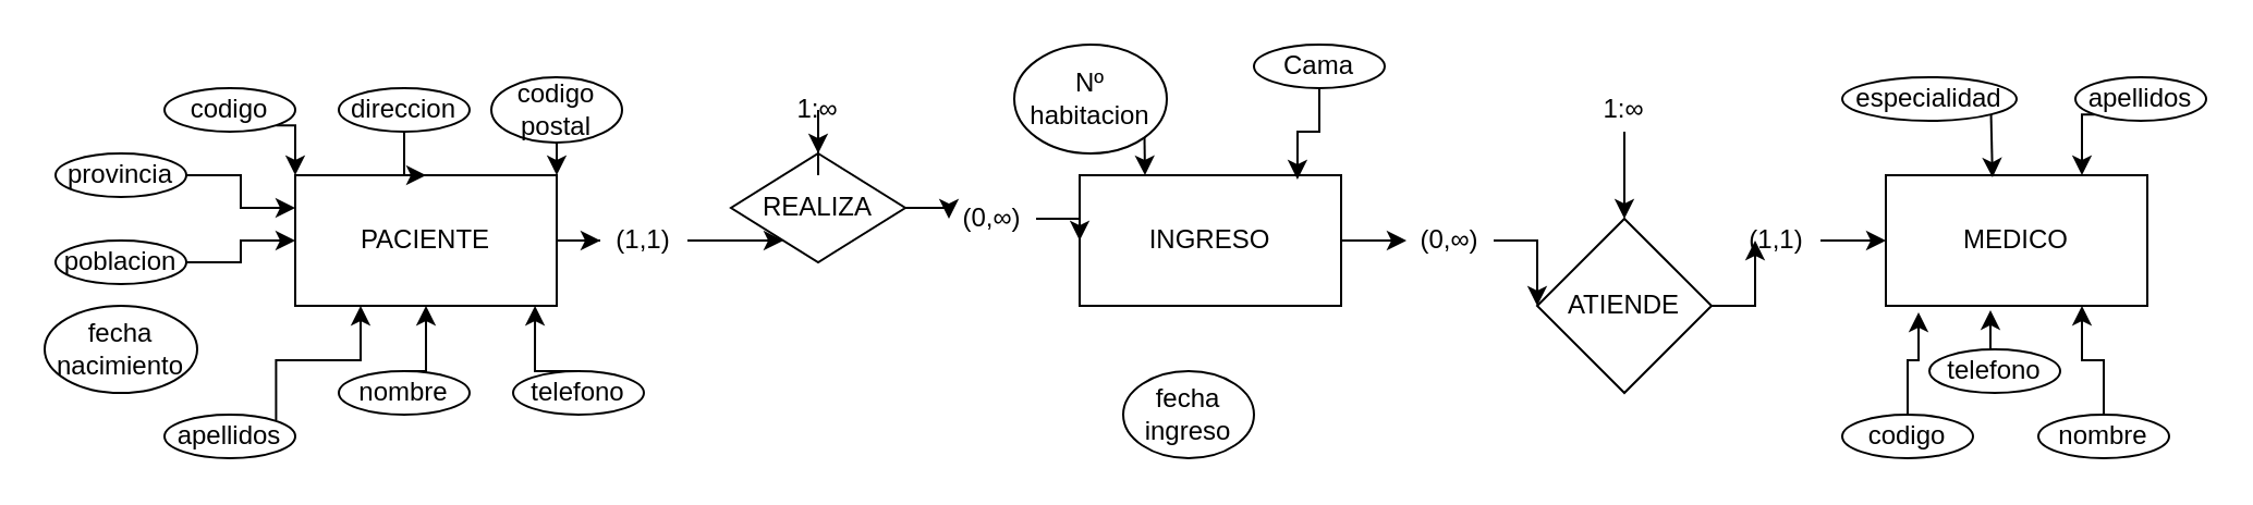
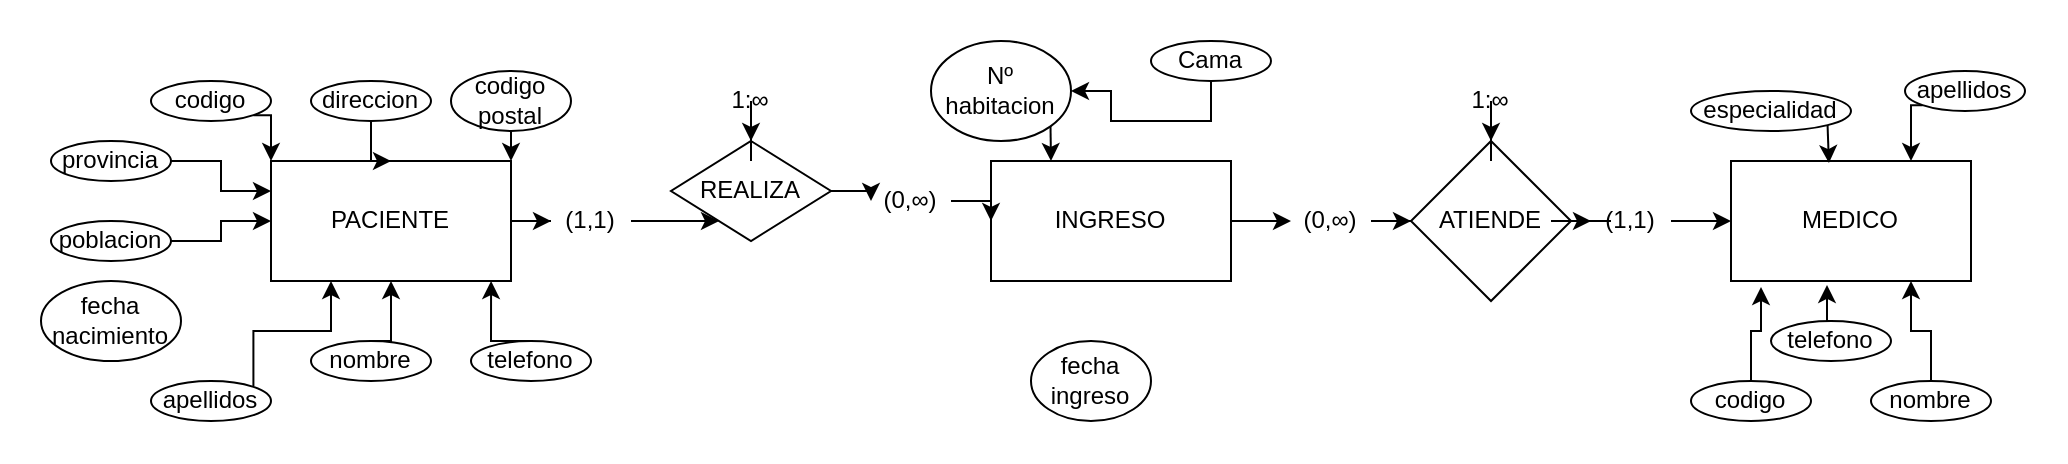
- <mxCell id="55" value="especialidad" style="ellipse;whiteSpace=wrap;html=1;" vertex="1" parent="1"><mxGeometry x="845" y="35" width="80" height="20" as="geometry" /></mxCell>
+ <mxCell id="55" value="especialidad" style="ellipse;whiteSpace=wrap;html=1;" vertex="1" parent="1"><mxGeometry x="845" y="45" width="80" height="20" as="geometry" /></mxCell>
- <mxCell id="47" style="edgeStyle=orthogonalEdgeStyle;rounded=0;orthogonalLoop=1;jettySize=auto;html=1;exitX=0.5;exitY=1;exitDx=0;exitDy=0;entryX=0.833;entryY=0.033;entryDx=0;entryDy=0;entryPerimeter=0;" edge="1" parent="1" source="48" target="3"><mxGeometry relative="1" as="geometry" /></mxCell>
+ <mxCell id="47" style="edgeStyle=orthogonalEdgeStyle;rounded=0;orthogonalLoop=1;jettySize=auto;html=1;exitX=0.5;exitY=1;exitDx=0;exitDy=0;" edge="1" parent="1" source="48" target="46"><mxGeometry relative="1" as="geometry" /></mxCell>
- <mxCell id="8" value="ATIENDE" style="rhombus;whiteSpace=wrap;html=1;" vertex="1" parent="1"><mxGeometry x="705" y="100" width="80" height="80" as="geometry" /></mxCell>
+ <mxCell id="8" value="ATIENDE" style="rhombus;whiteSpace=wrap;html=1;" vertex="1" parent="1"><mxGeometry x="705" y="70" width="80" height="80" as="geometry" /></mxCell>
